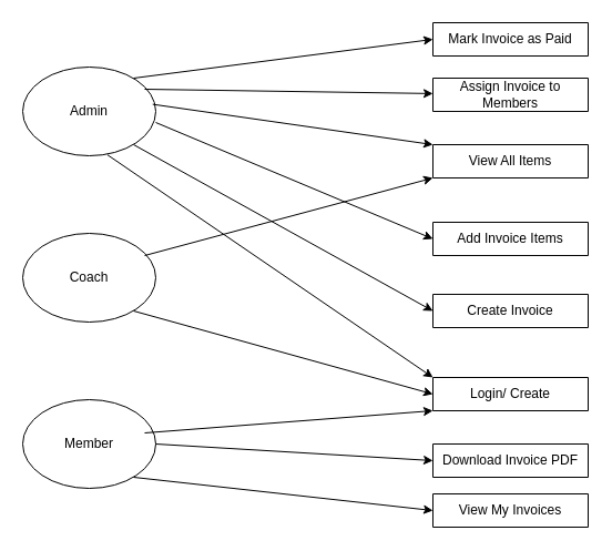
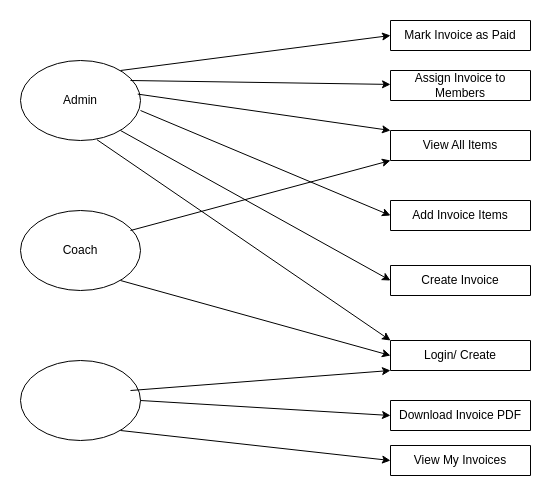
- <mxCell id="7" value="Member" style="text;html=1;align=center;verticalAlign=middle;whiteSpace=wrap;rounded=0;" vertex="1" parent="1"><mxGeometry x="50" y="385" width="60" height="30" as="geometry" /></mxCell>
